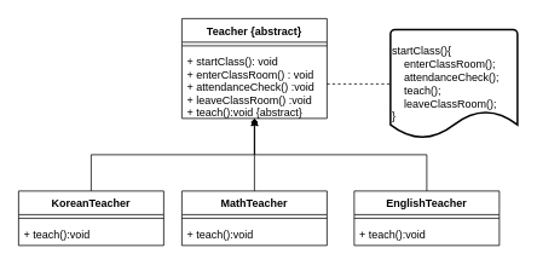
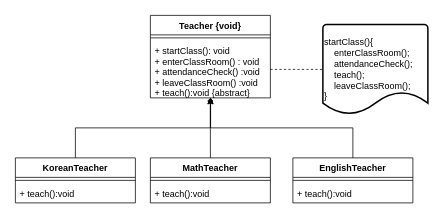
- <mxCell id="2" value="Teacher {abstract}" style="swimlane;fontStyle=1;align=center;verticalAlign=top;childLayout=stackLayout;horizontal=1;startSize=26;horizontalStack=0;resizeParent=1;resizeParentMax=0;resizeLast=0;collapsible=1;marginBottom=0;" vertex="1" parent="1"><mxGeometry x="200" y="20" width="160" height="110" as="geometry" /></mxCell>
+ <mxCell id="2" value="Teacher {void}" style="swimlane;fontStyle=1;align=center;verticalAlign=top;childLayout=stackLayout;horizontal=1;startSize=26;horizontalStack=0;resizeParent=1;resizeParentMax=0;resizeLast=0;collapsible=1;marginBottom=0;" vertex="1" parent="1"><mxGeometry x="200" y="20" width="160" height="110" as="geometry" /></mxCell>
